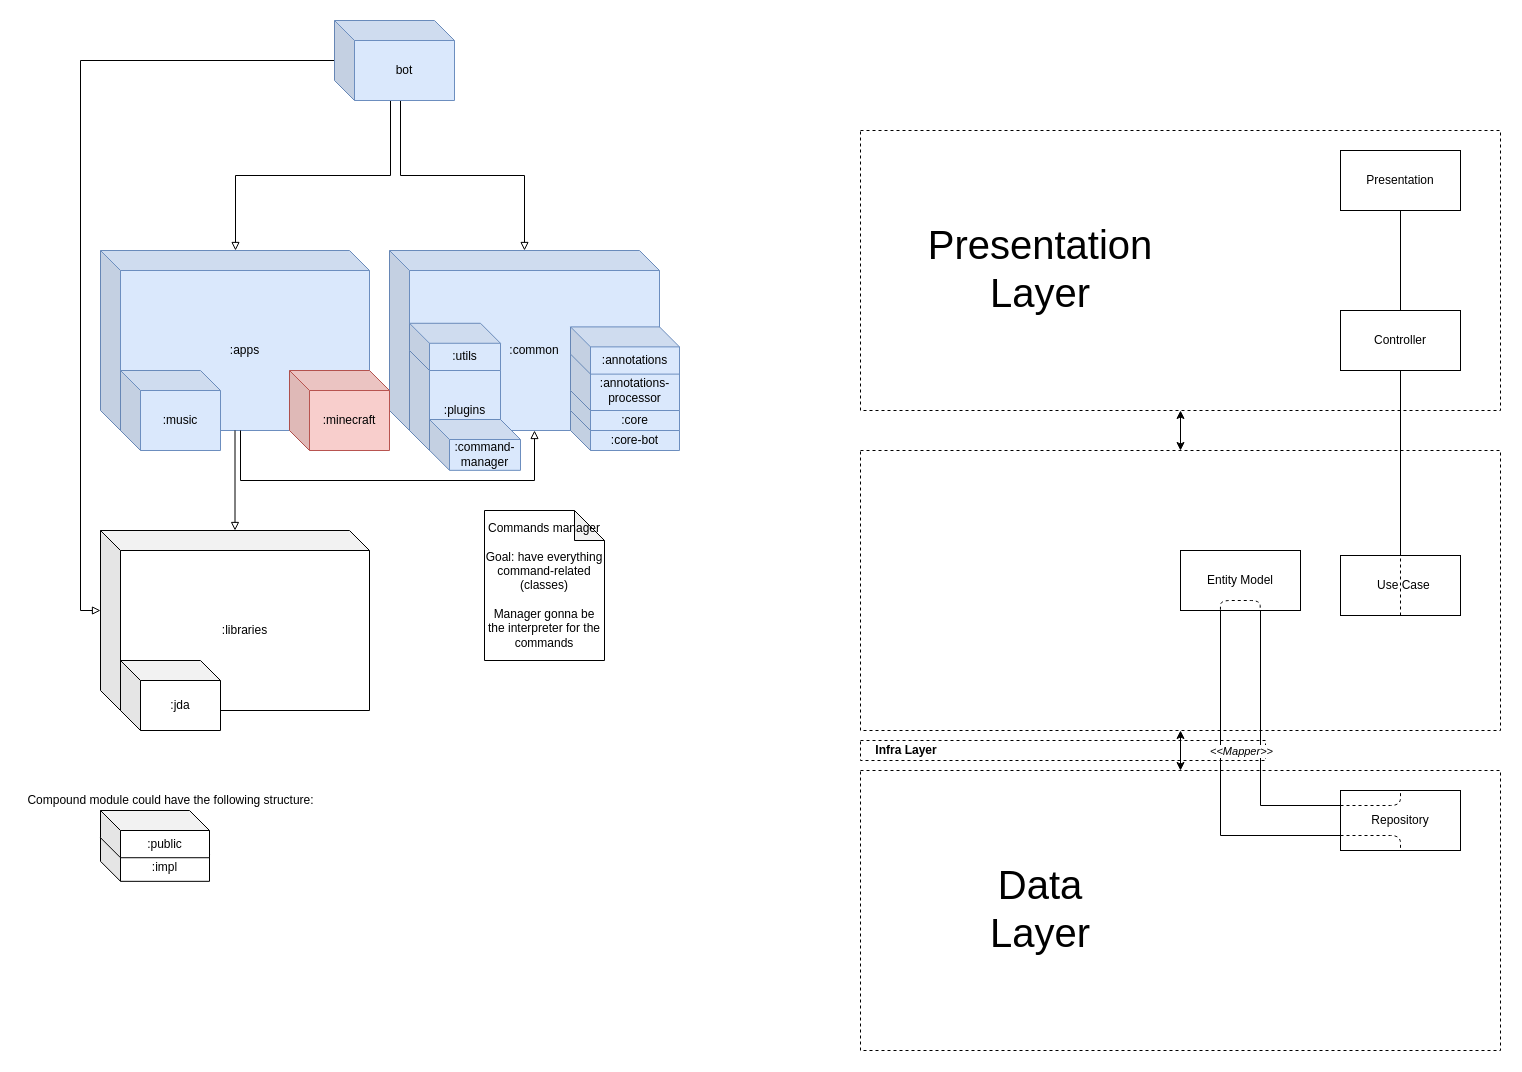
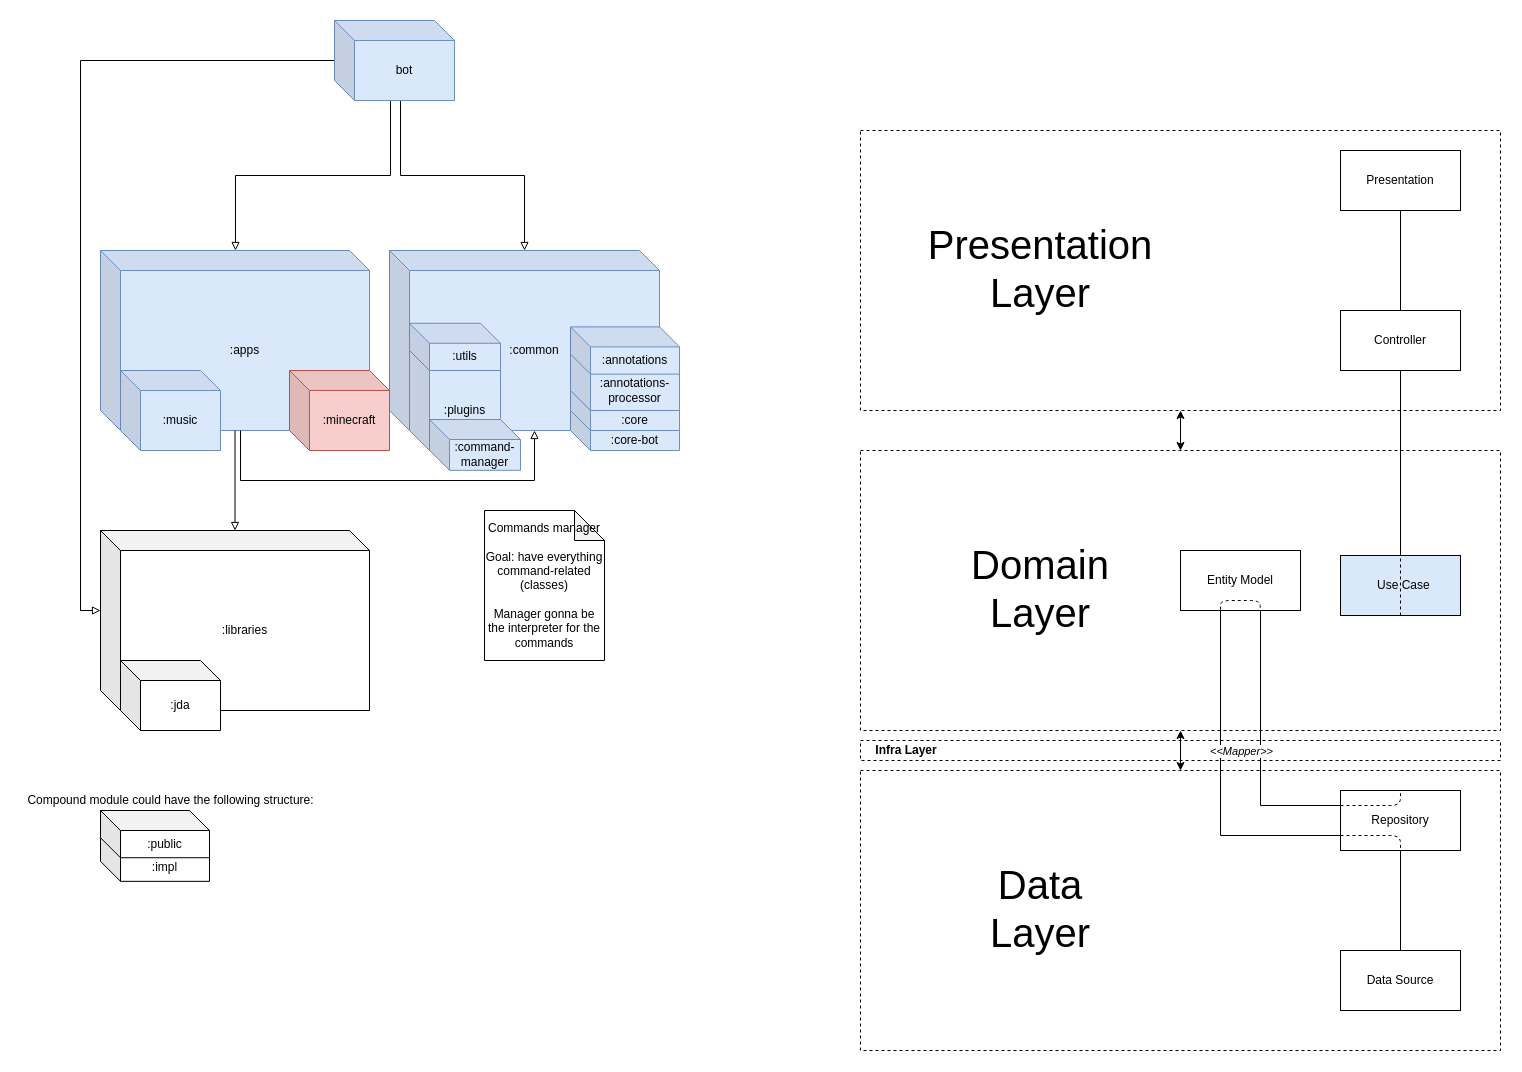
- <mxCell id="33" value="&amp;nbsp; Use Case" style="rounded=0;whiteSpace=wrap;html=1;glass=0;" parent="1" vertex="1"><mxGeometry x="1340" y="555" width="120" height="60" as="geometry" /></mxCell>
+ <mxCell id="33" value="&amp;nbsp; Use Case" style="rounded=0;whiteSpace=wrap;html=1;glass=0;fillColor=#dae8fc;" parent="1" vertex="1"><mxGeometry x="1340" y="555" width="120" height="60" as="geometry" /></mxCell>
+ <mxCell id="35" value="Domain&lt;br&gt;Layer" style="text;html=1;strokeColor=none;fillColor=none;align=center;verticalAlign=middle;whiteSpace=wrap;rounded=0;glass=0;fontSize=40;" parent="1" vertex="1"><mxGeometry x="900" y="520" width="280" height="135" as="geometry" /></mxCell>
- <mxCell id="2" value="&amp;nbsp; &amp;nbsp; Infra Layer" style="rounded=0;whiteSpace=wrap;html=1;align=left;fontStyle=1;dashed=1;" vertex="1" parent="1"><mxGeometry x="860" y="740" width="405" height="20" as="geometry" /></mxCell>
+ <mxCell id="2" value="&amp;nbsp; &amp;nbsp; Infra Layer" style="rounded=0;whiteSpace=wrap;html=1;align=left;fontStyle=1;dashed=1;" vertex="1" parent="1"><mxGeometry x="860" y="740" width="640" height="20" as="geometry" /></mxCell>
+ <mxCell id="43" style="edgeStyle=orthogonalEdgeStyle;rounded=0;orthogonalLoop=1;jettySize=auto;html=1;endArrow=none;endFill=0;" parent="1" source="38" target="39" edge="1"><mxGeometry relative="1" as="geometry" /></mxCell>
+ <mxCell id="39" value="Data Source" style="rounded=0;whiteSpace=wrap;html=1;glass=0;" parent="1" vertex="1"><mxGeometry x="1340" y="950" width="120" height="60" as="geometry" /></mxCell>
